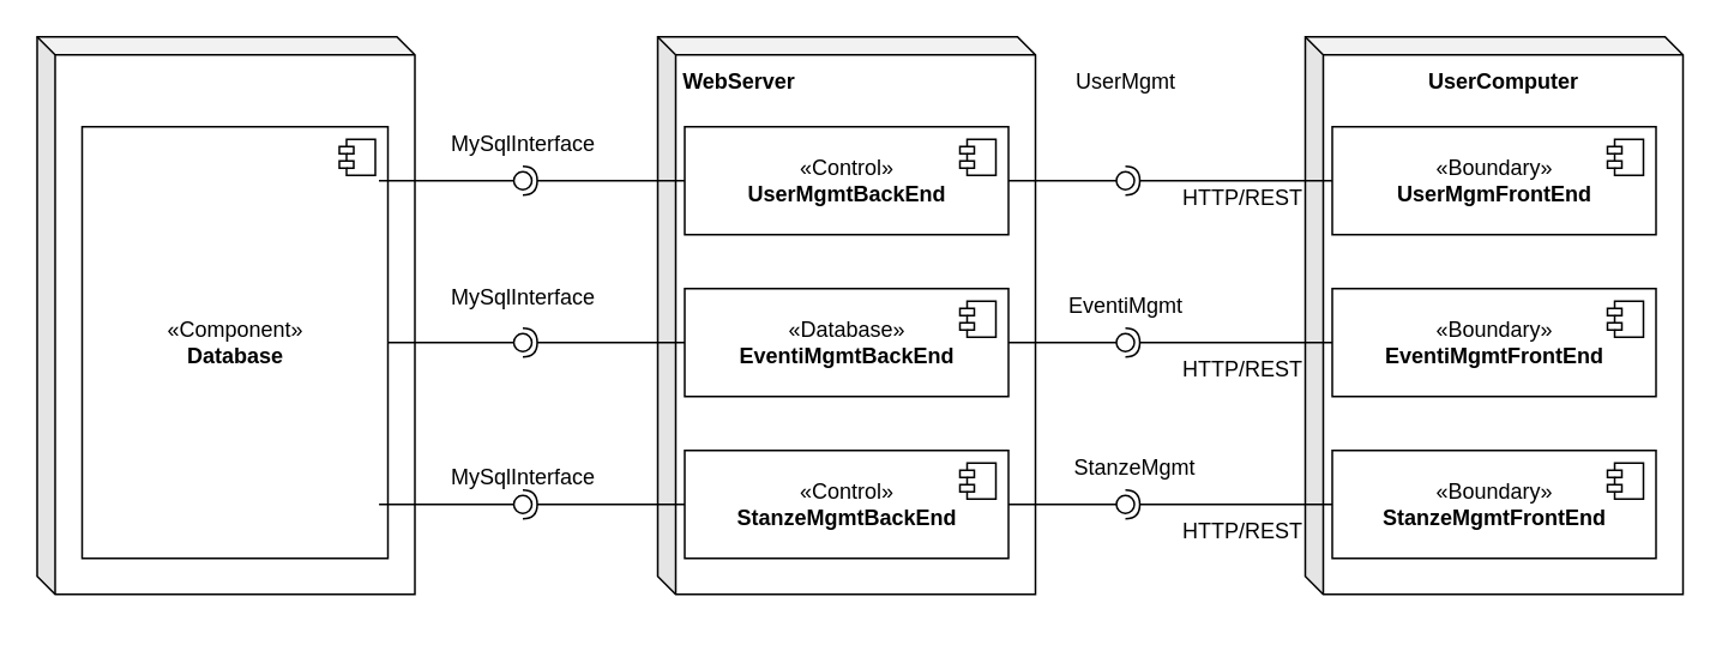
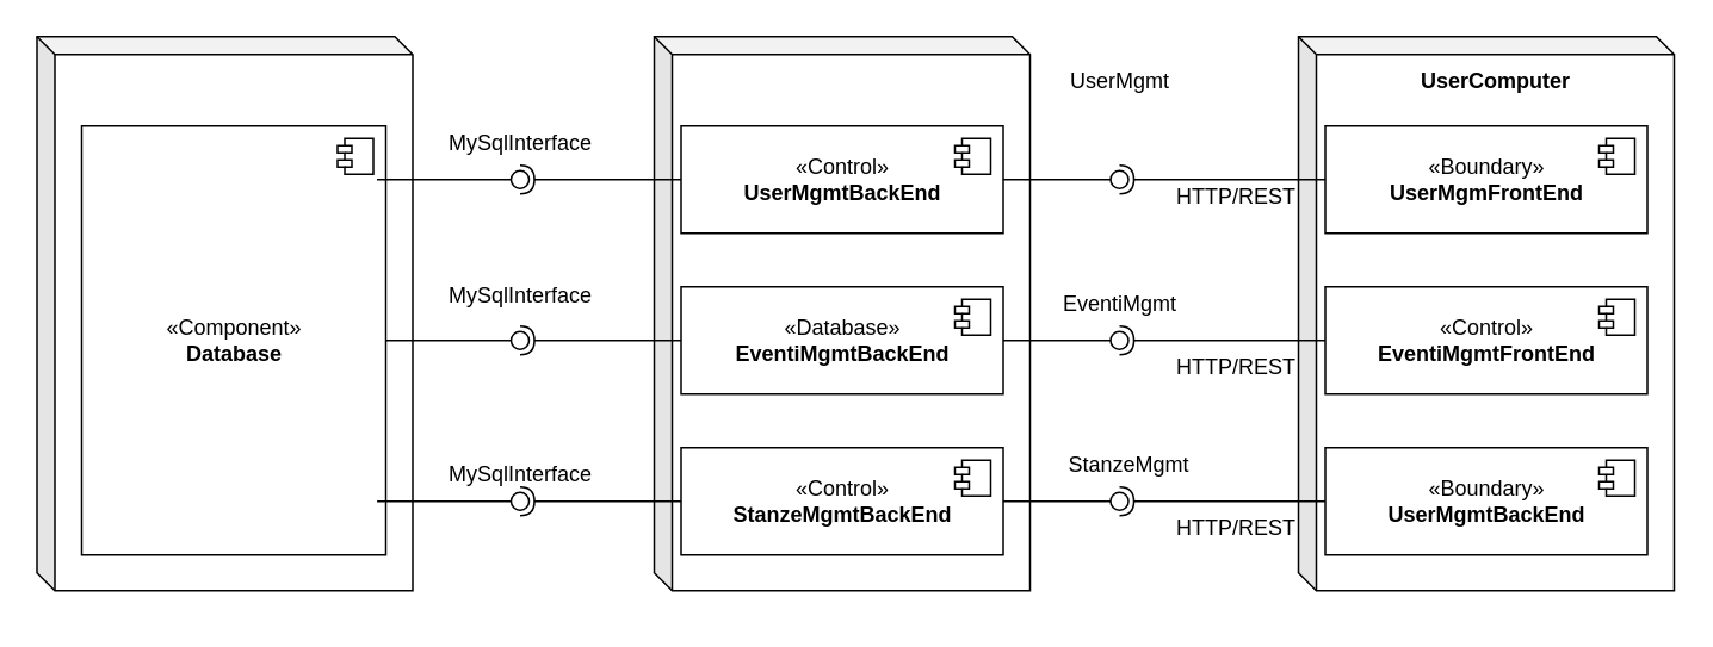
- <mxCell id="46" value="&lt;b&gt;WebServer&lt;/b&gt;" style="text;html=1;align=center;verticalAlign=middle;resizable=0;points=[];autosize=1;strokeColor=none;fillColor=none;" vertex="1" parent="1"><mxGeometry x="365" y="30" width="90" height="30" as="geometry" /></mxCell>
- <mxCell id="27" value="«Boundary»&lt;br&gt;&lt;b&gt;EventiMgmtFrontEnd&lt;/b&gt;" style="html=1;dropTarget=0;" vertex="1" parent="1"><mxGeometry x="740" y="160" width="180" height="60" as="geometry" /></mxCell>
+ <mxCell id="27" value="«Control»&lt;br&gt;&lt;b&gt;EventiMgmtFrontEnd&lt;/b&gt;" style="html=1;dropTarget=0;" vertex="1" parent="1"><mxGeometry x="740" y="160" width="180" height="60" as="geometry" /></mxCell>
- <mxCell id="35" value="«Boundary»&lt;br&gt;&lt;b&gt;StanzeMgmtFrontEnd&lt;/b&gt;" style="html=1;dropTarget=0;" vertex="1" parent="1"><mxGeometry x="740" y="250" width="180" height="60" as="geometry" /></mxCell>
+ <mxCell id="35" value="«Boundary»&lt;br&gt;&lt;b&gt;UserMgmtBackEnd&lt;/b&gt;" style="html=1;dropTarget=0;" vertex="1" parent="1"><mxGeometry x="740" y="250" width="180" height="60" as="geometry" /></mxCell>
